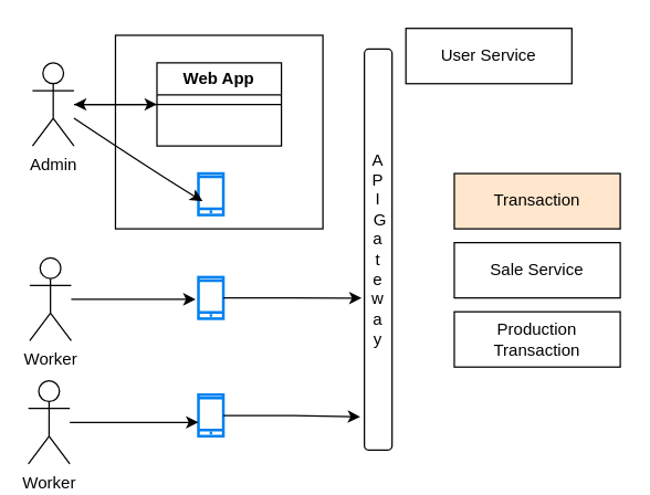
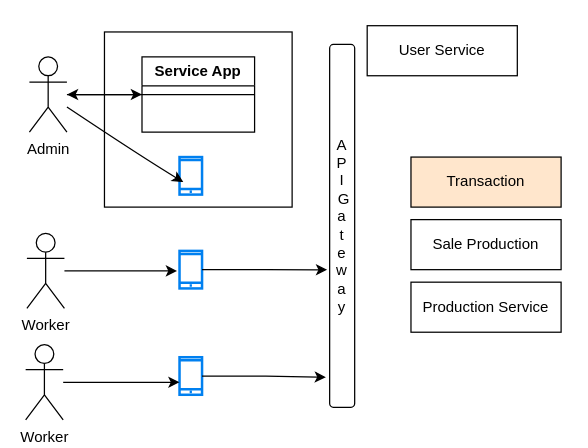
- <mxCell id="10" value="Web App" style="swimlane;whiteSpace=wrap;html=1;" vertex="1" parent="1"><mxGeometry x="113" y="45" width="90" height="60" as="geometry" /></mxCell>
+ <mxCell id="10" value="Service App" style="swimlane;whiteSpace=wrap;html=1;" vertex="1" parent="1"><mxGeometry x="113" y="45" width="90" height="60" as="geometry" /></mxCell>
- <mxCell id="20" value="Sale Service" style="rounded=0;whiteSpace=wrap;html=1;" vertex="1" parent="1"><mxGeometry x="328" y="175" width="120" height="40" as="geometry" /></mxCell>
+ <mxCell id="20" value="Sale Production" style="rounded=0;whiteSpace=wrap;html=1;" vertex="1" parent="1"><mxGeometry x="328" y="175" width="120" height="40" as="geometry" /></mxCell>
- <mxCell id="21" value="Production Transaction" style="rounded=0;whiteSpace=wrap;html=1;" vertex="1" parent="1"><mxGeometry x="328" y="225" width="120" height="40" as="geometry" /></mxCell>
+ <mxCell id="21" value="Production Service" style="rounded=0;whiteSpace=wrap;html=1;" vertex="1" parent="1"><mxGeometry x="328" y="225" width="120" height="40" as="geometry" /></mxCell>
